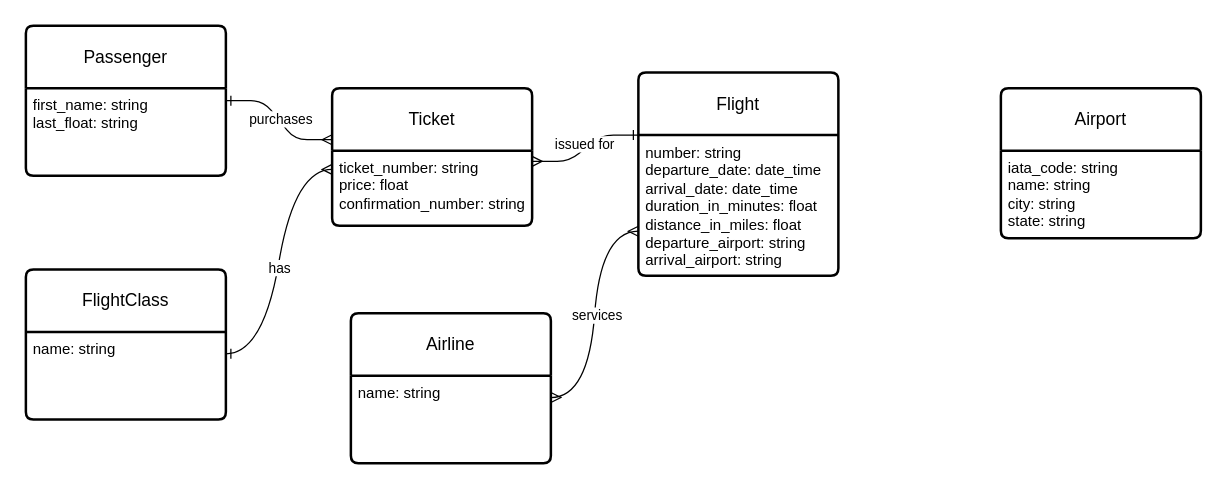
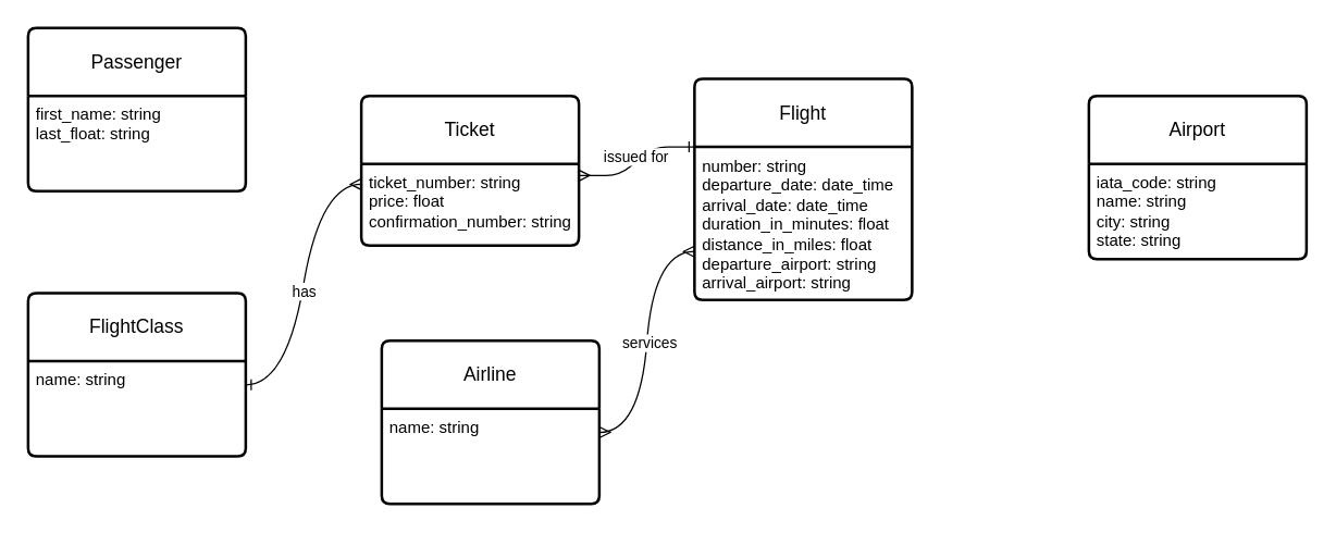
- <mxCell id="14" value="" style="edgeStyle=entityRelationEdgeStyle;fontSize=12;html=1;endArrow=ERmany;startArrow=ERone;rounded=1;exitX=1;exitY=0.5;exitDx=0;exitDy=0;entryX=0;entryY=0.375;entryDx=0;entryDy=0;entryPerimeter=0;startFill=0;" edge="1" parent="1" source="2" target="8"><mxGeometry width="100" height="100" relative="1" as="geometry"><mxPoint x="230" y="220" as="sourcePoint" /><mxPoint x="210" y="130" as="targetPoint" /></mxGeometry></mxCell>
- <mxCell id="15" value="purchases" style="edgeLabel;html=1;align=center;verticalAlign=middle;resizable=0;points=[];rounded=1;" vertex="1" connectable="0" parent="14"><mxGeometry x="-0.0" y="1" relative="1" as="geometry"><mxPoint as="offset" /></mxGeometry></mxCell>
